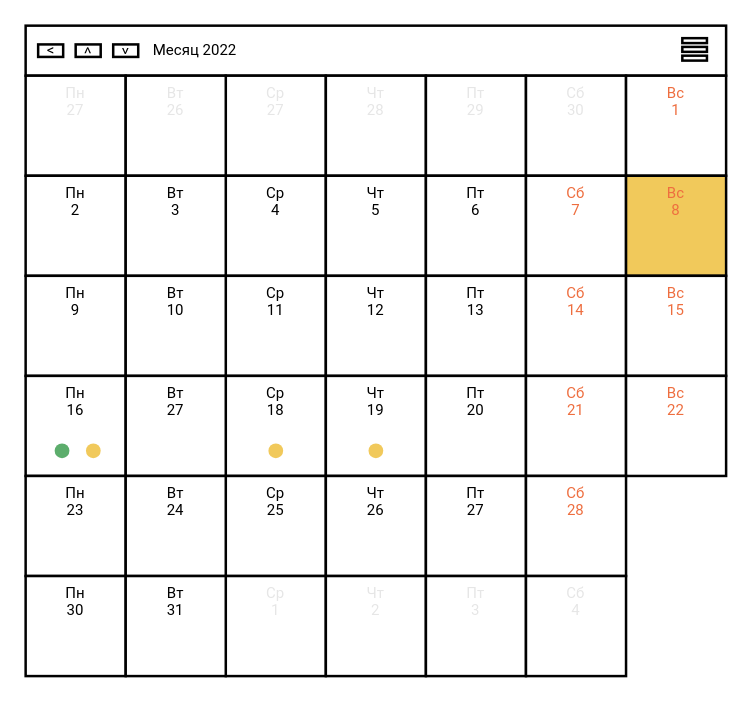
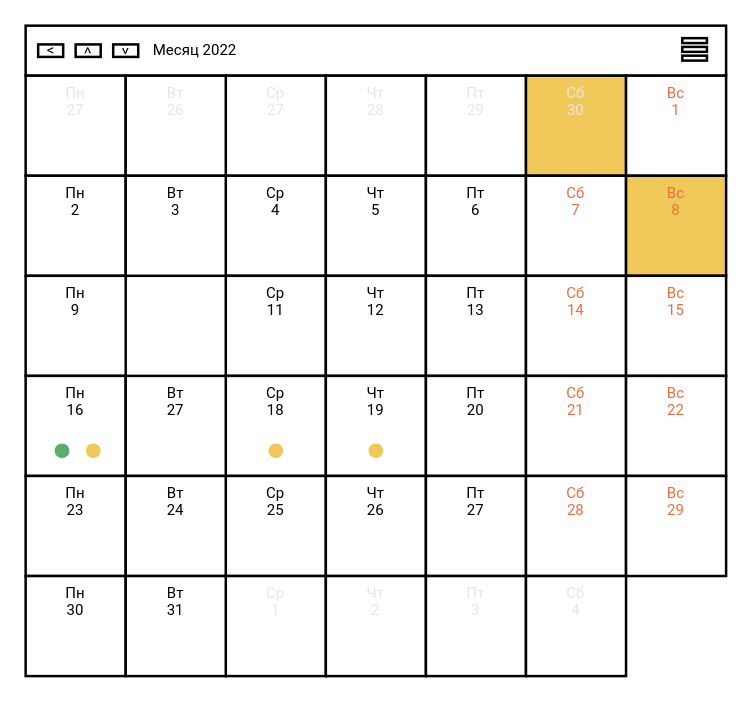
- <mxCell id="8" value="Сб&lt;br&gt;30" style="rounded=0;whiteSpace=wrap;html=1;absoluteArcSize=1;arcSize=14;strokeWidth=2;verticalAlign=top;fontFamily=Roboto;fontSource=https%3A%2F%2Ffonts.googleapis.com%2Fcss%3Ffamily%3DRoboto;fontColor=#E6E6E6;" parent="1" vertex="1"><mxGeometry x="420" y="60" width="80" height="80" as="geometry" /></mxCell>
+ <mxCell id="8" value="Сб&lt;br&gt;30" style="rounded=0;whiteSpace=wrap;html=1;absoluteArcSize=1;arcSize=14;strokeWidth=2;verticalAlign=top;fontFamily=Roboto;fontSource=https%3A%2F%2Ffonts.googleapis.com%2Fcss%3Ffamily%3DRoboto;fontColor=#E6E6E6;fillColor=#f1c95b;" parent="1" vertex="1"><mxGeometry x="420" y="60" width="80" height="80" as="geometry" /></mxCell>
- <mxCell id="19" value="Вт&lt;br&gt;10" style="rounded=0;whiteSpace=wrap;html=1;absoluteArcSize=1;arcSize=14;strokeWidth=2;verticalAlign=top;fontFamily=Roboto;fontSource=https%3A%2F%2Ffonts.googleapis.com%2Fcss%3Ffamily%3DRoboto;" parent="1" vertex="1"><mxGeometry x="100" y="220" width="80" height="80" as="geometry" /></mxCell>
+ <mxCell id="37" value="Вс&lt;br&gt;29" style="rounded=0;whiteSpace=wrap;html=1;absoluteArcSize=1;arcSize=14;strokeWidth=2;verticalAlign=top;fontFamily=Roboto;fontSource=https%3A%2F%2Ffonts.googleapis.com%2Fcss%3Ffamily%3DRoboto;fontColor=#ee6e3f;" parent="1" vertex="1"><mxGeometry x="500" y="380" width="80" height="80" as="geometry" /></mxCell>
